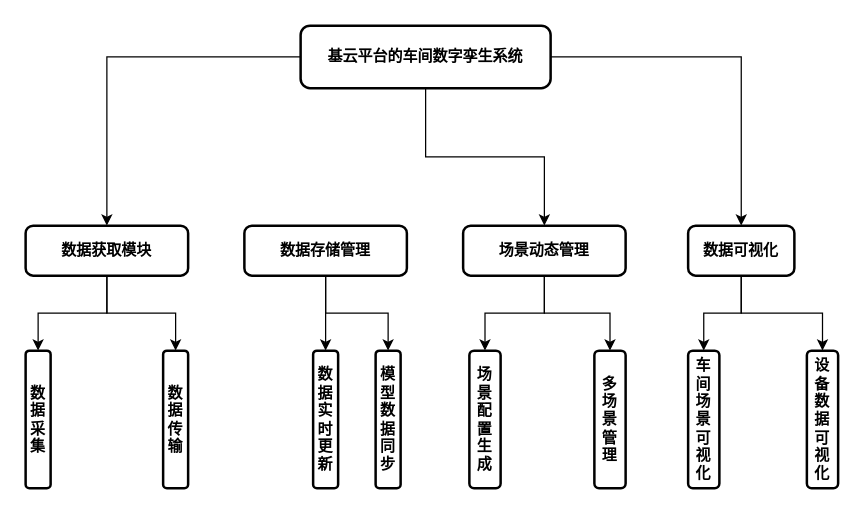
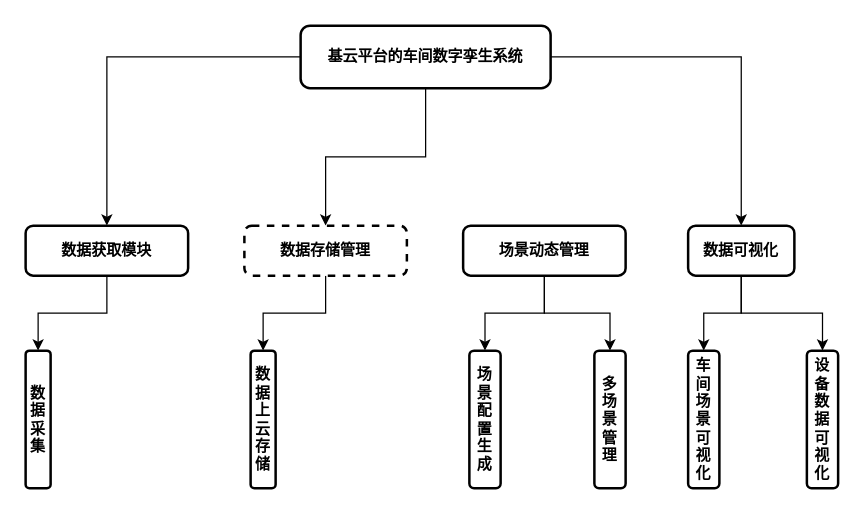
- <mxCell id="4" value="" style="edgeStyle=orthogonalEdgeStyle;rounded=0;orthogonalLoop=1;jettySize=auto;html=1;" edge="1" parent="1" source="5" target="18"><mxGeometry relative="1" as="geometry" /></mxCell>
+ <mxCell id="4" value="" style="edgeStyle=orthogonalEdgeStyle;rounded=0;orthogonalLoop=1;jettySize=auto;html=1;" edge="1" parent="1" source="5" target="15"><mxGeometry relative="1" as="geometry" /></mxCell>
- <mxCell id="15" value="数据存储管理" style="rounded=1;whiteSpace=wrap;html=1;fontFamily=Verdana;shadow=0;comic=0;strokeWidth=2;fontStyle=1;" vertex="1" parent="1"><mxGeometry x="195" y="180" width="130" height="40" as="geometry" /></mxCell>
+ <mxCell id="15" value="数据存储管理" style="rounded=1;whiteSpace=wrap;html=1;fontFamily=Verdana;shadow=0;comic=0;strokeWidth=2;fontStyle=1;dashed=1;" vertex="1" parent="1"><mxGeometry x="195" y="180" width="130" height="40" as="geometry" /></mxCell>
- <mxCell id="7" value="" style="edgeStyle=orthogonalEdgeStyle;rounded=0;orthogonalLoop=1;jettySize=auto;html=1;" edge="1" parent="1" source="8" target="20"><mxGeometry relative="1" as="geometry" /></mxCell>
+ <mxCell id="12" value="" style="edgeStyle=orthogonalEdgeStyle;rounded=0;orthogonalLoop=1;jettySize=auto;html=1;" edge="1" parent="1" source="15" target="21"><mxGeometry relative="1" as="geometry" /></mxCell>
- <mxCell id="14" style="edgeStyle=orthogonalEdgeStyle;rounded=0;orthogonalLoop=1;jettySize=auto;html=1;exitX=0.5;exitY=1;exitDx=0;exitDy=0;entryX=0.5;entryY=0;entryDx=0;entryDy=0;" edge="1" parent="1" source="15" target="23"><mxGeometry relative="1" as="geometry" /></mxCell>
- <mxCell id="13" style="edgeStyle=orthogonalEdgeStyle;rounded=0;orthogonalLoop=1;jettySize=auto;html=1;exitX=0.5;exitY=1;exitDx=0;exitDy=0;" edge="1" parent="1" source="15" target="22"><mxGeometry relative="1" as="geometry" /></mxCell>
- <mxCell id="20" value="数据传输" style="whiteSpace=wrap;html=1;fontFamily=Verdana;rounded=1;shadow=0;comic=0;strokeWidth=2;fontStyle=1;" vertex="1" parent="1"><mxGeometry x="130" y="280" width="20" height="110" as="geometry" /></mxCell>
+ <mxCell id="21" value="数据上云存储" style="whiteSpace=wrap;html=1;fontFamily=Verdana;rounded=1;shadow=0;comic=0;strokeWidth=2;fontStyle=1;" vertex="1" parent="1"><mxGeometry x="200" y="280" width="20" height="110" as="geometry" /></mxCell>
- <mxCell id="22" value="数据实时更新" style="whiteSpace=wrap;html=1;fontFamily=Verdana;rounded=1;shadow=0;comic=0;strokeWidth=2;fontStyle=1;" vertex="1" parent="1"><mxGeometry x="250" y="280" width="20" height="110" as="geometry" /></mxCell>
- <mxCell id="23" value="模型数据同步" style="whiteSpace=wrap;html=1;fontFamily=Verdana;rounded=1;shadow=0;comic=0;strokeWidth=2;fontStyle=1;" vertex="1" parent="1"><mxGeometry x="300" y="280" width="20" height="110" as="geometry" /></mxCell>
